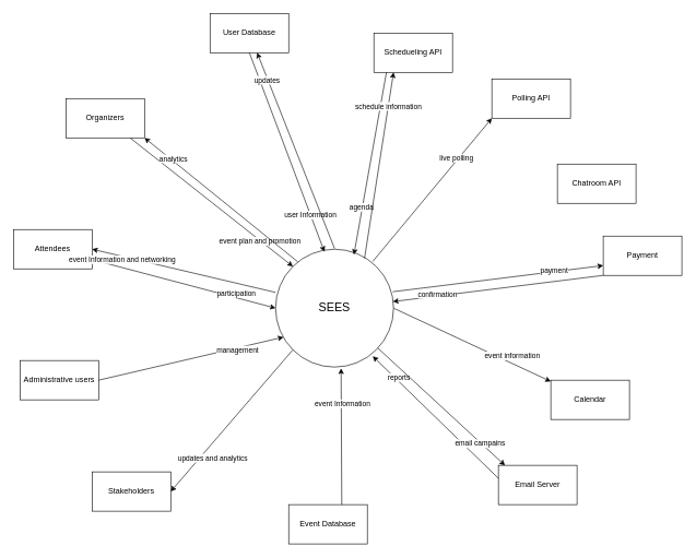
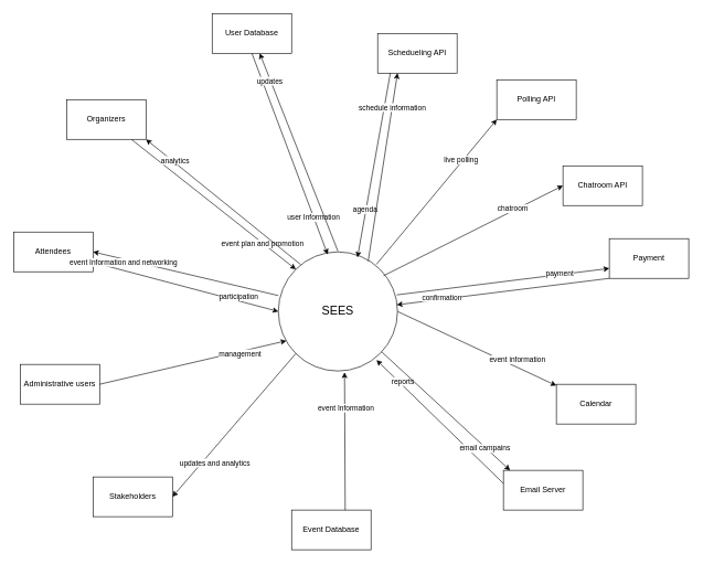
+ <mxCell id="32" style="rounded=0;orthogonalLoop=1;jettySize=auto;html=1;exitX=0;exitY=0.5;exitDx=0;exitDy=0;entryX=0.883;entryY=0.2;entryDx=0;entryDy=0;entryPerimeter=0;startArrow=classic;startFill=1;endArrow=none;" parent="1" source="31" target="8" edge="1"><mxGeometry relative="1" as="geometry" /></mxCell>
+ <mxCell id="33" value="chatroom" style="edgeLabel;html=1;align=center;verticalAlign=middle;resizable=0;points=[];" parent="32" vertex="1" connectable="0"><mxGeometry x="0.072" y="1" relative="1" as="geometry"><mxPoint x="69" y="-39" as="offset" /></mxGeometry></mxCell>
